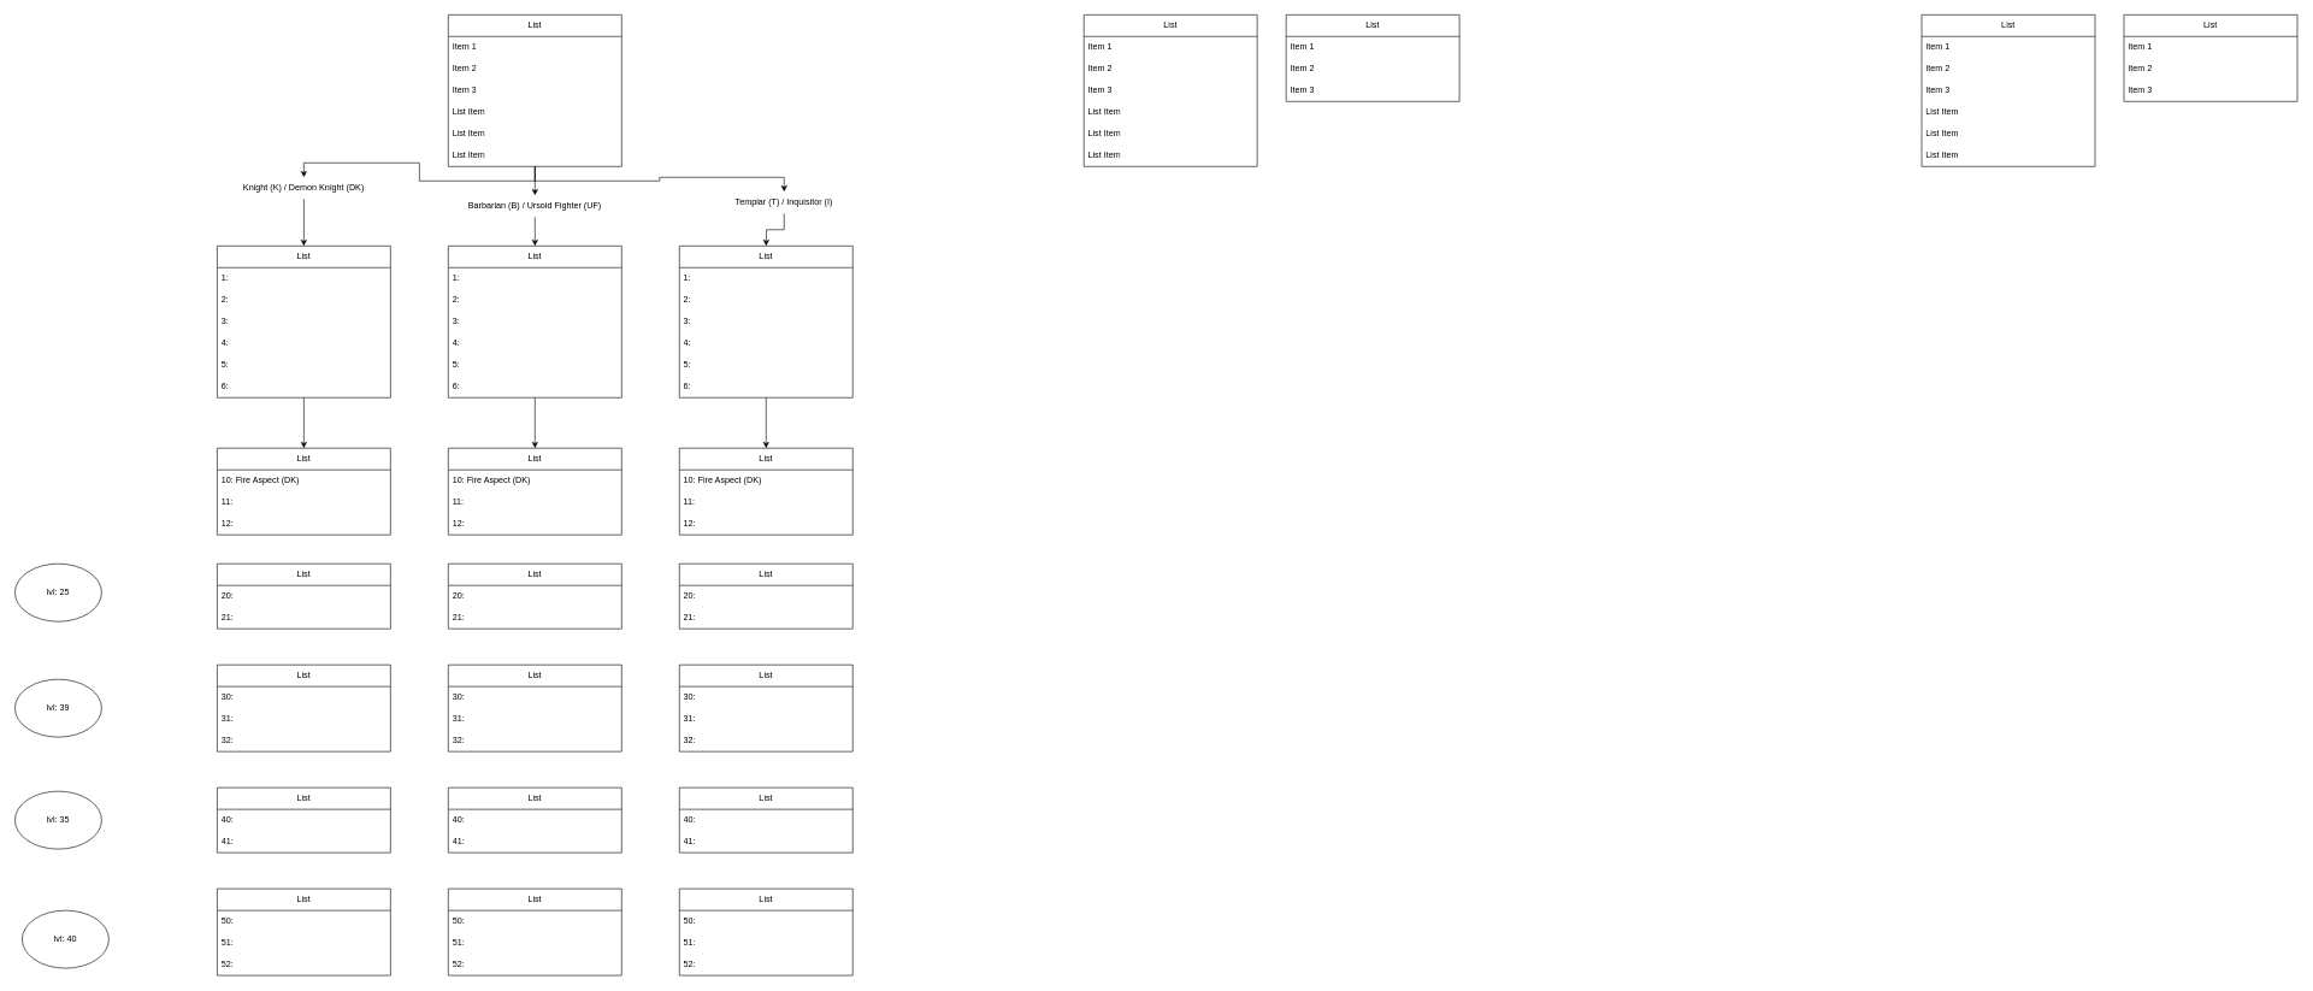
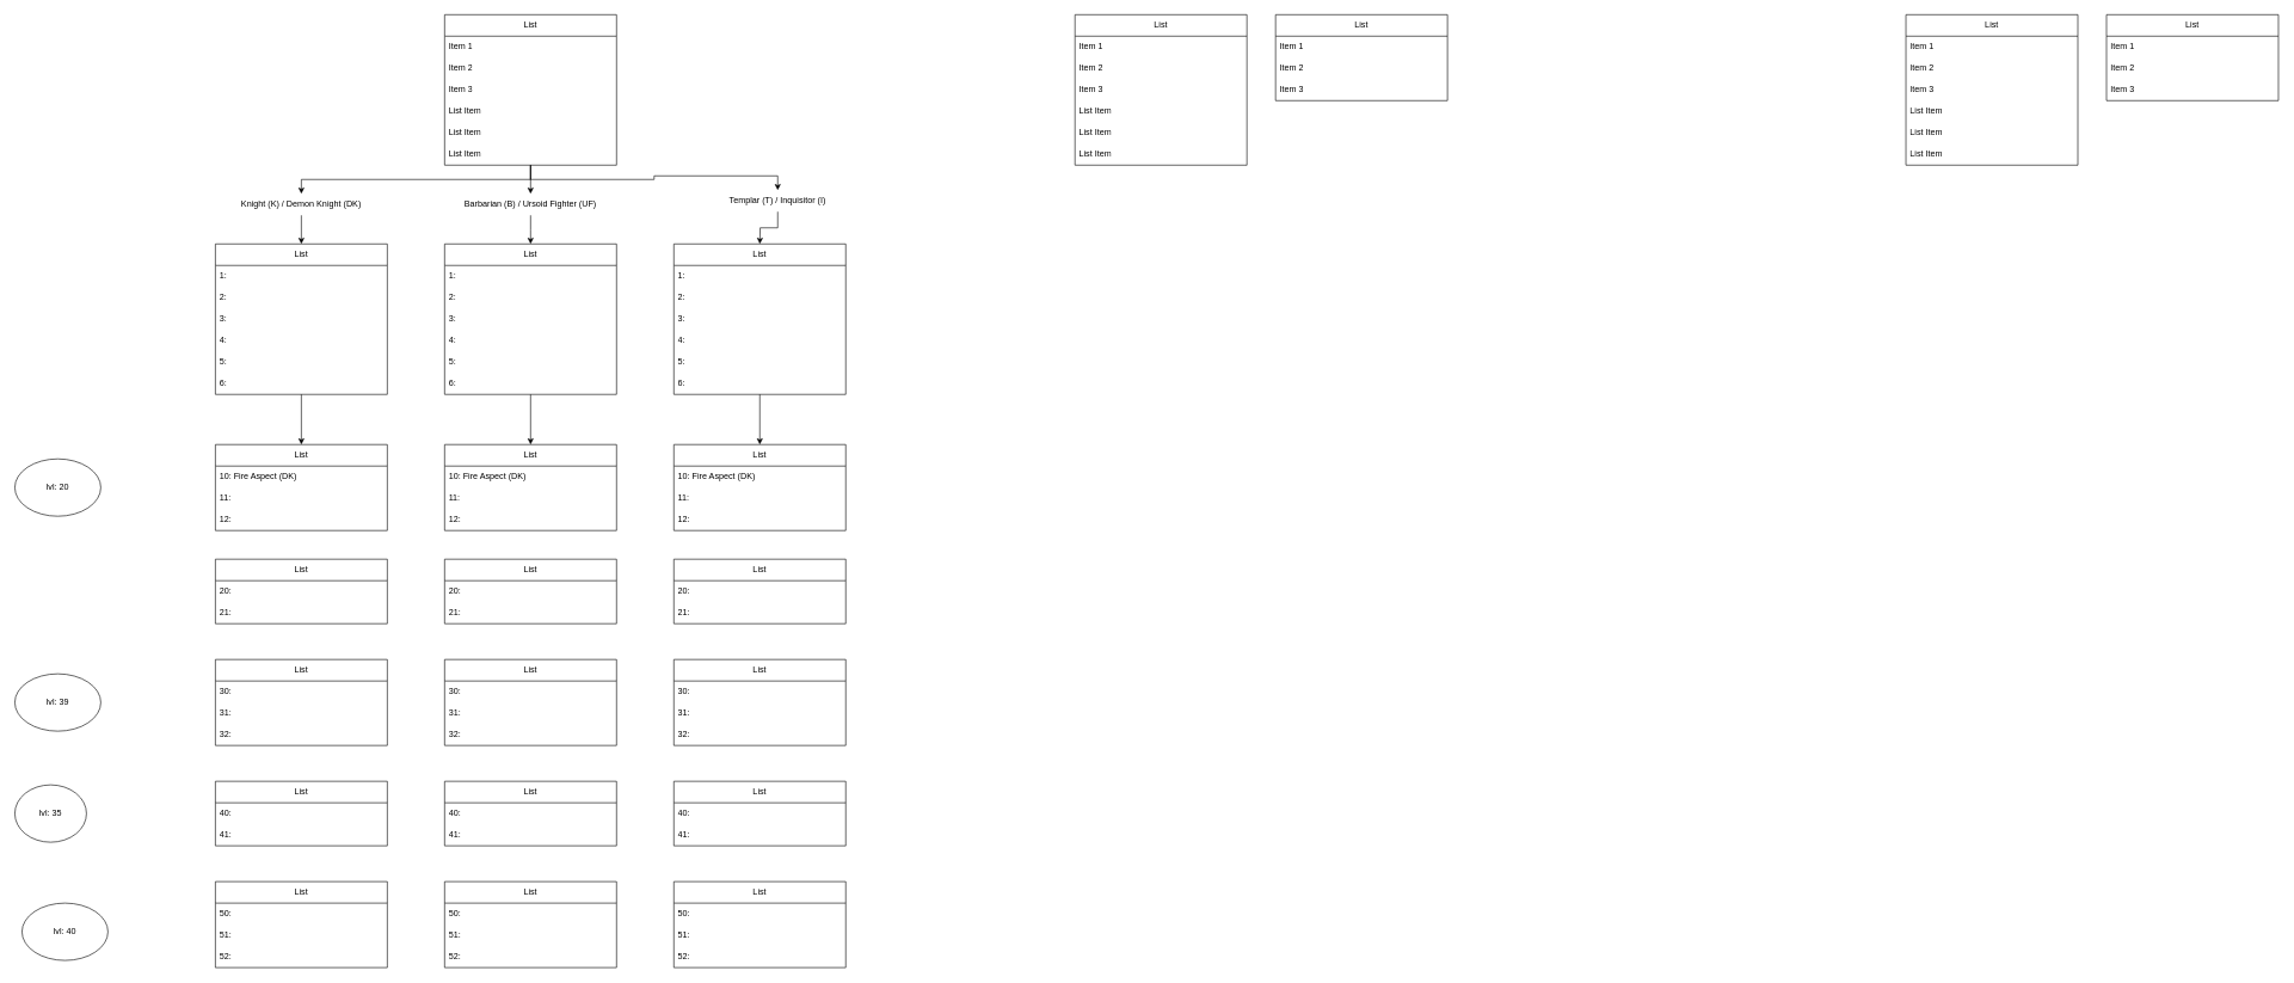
- <mxCell id="59" value="Knight (K) / Demon Knight (DK)" style="text;html=1;strokeColor=none;fillColor=none;align=center;verticalAlign=middle;whiteSpace=wrap;rounded=0;labelBackgroundColor=default;" parent="1" vertex="1"><mxGeometry x="300" y="245" width="240" height="30" as="geometry" /></mxCell>
+ <mxCell id="59" value="Knight (K) / Demon Knight (DK)" style="text;html=1;strokeColor=none;fillColor=none;align=center;verticalAlign=middle;whiteSpace=wrap;rounded=0;labelBackgroundColor=default;" parent="1" vertex="1"><mxGeometry y="270" width="240" height="30" as="geometry" x="300" /></mxCell>
+ <mxCell id="66" value="lvl: 20" style="ellipse;whiteSpace=wrap;html=1;" parent="1" vertex="1"><mxGeometry x="20" y="640" width="120" height="80" as="geometry" /></mxCell>
- <mxCell id="67" value="lvl: 25" style="ellipse;whiteSpace=wrap;html=1;" parent="1" vertex="1"><mxGeometry x="20" y="780" width="120" height="80" as="geometry" /></mxCell>
- <mxCell id="69" value="lvl: 35" style="ellipse;whiteSpace=wrap;html=1;" parent="1" vertex="1"><mxGeometry x="20" y="1095" width="120" height="80" as="geometry" /></mxCell>
+ <mxCell id="69" value="lvl: 35" style="ellipse;whiteSpace=wrap;html=1;" parent="1" vertex="1"><mxGeometry x="20" y="1095" width="100" height="80" as="geometry" /></mxCell>
